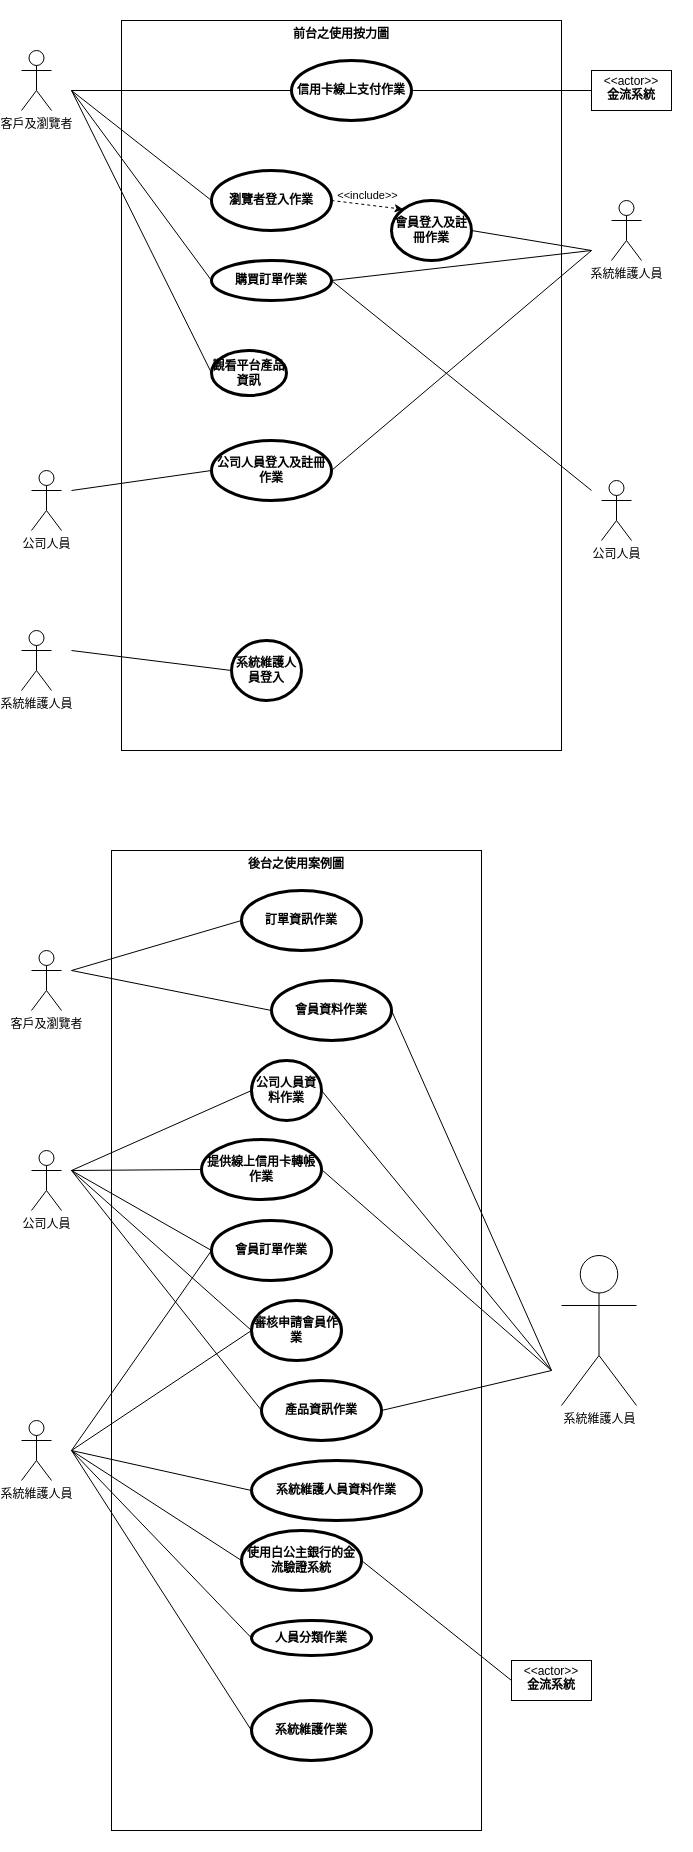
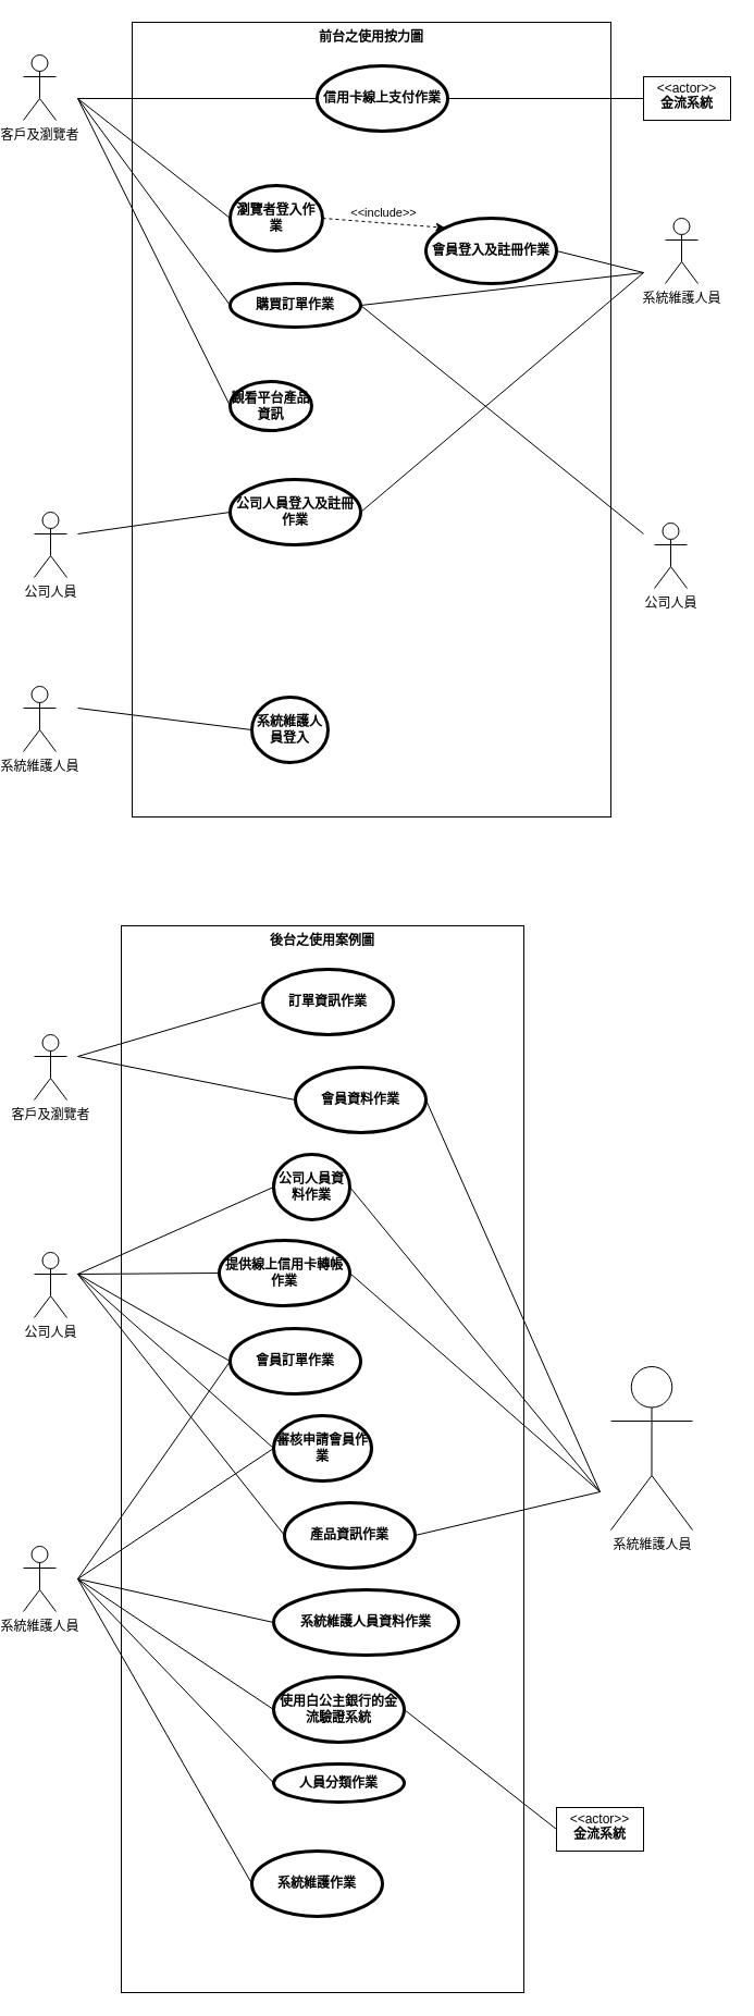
- <mxCell id="7" value="瀏覽者登入作業" style="shape=ellipse;html=1;strokeWidth=3;fontStyle=1;whiteSpace=wrap;align=center;perimeter=ellipsePerimeter;" parent="1" vertex="1"><mxGeometry x="210" y="170" width="120" height="60" as="geometry" /></mxCell>
+ <mxCell id="7" value="瀏覽者登入作業" style="shape=ellipse;html=1;strokeWidth=3;fontStyle=1;whiteSpace=wrap;align=center;perimeter=ellipsePerimeter;" parent="1" vertex="1"><mxGeometry x="210" y="170" width="85" height="60" as="geometry" /></mxCell>
- <mxCell id="8" value="會員登入及註冊作業" style="shape=ellipse;html=1;strokeWidth=3;fontStyle=1;whiteSpace=wrap;align=center;perimeter=ellipsePerimeter;" parent="1" vertex="1"><mxGeometry x="390" y="200" width="80" height="60" as="geometry" /></mxCell>
+ <mxCell id="8" value="會員登入及註冊作業" style="shape=ellipse;html=1;strokeWidth=3;fontStyle=1;whiteSpace=wrap;align=center;perimeter=ellipsePerimeter;" parent="1" vertex="1"><mxGeometry x="390" y="200" width="120" height="60" as="geometry" /></mxCell>
- <mxCell id="39" value="使用白公主銀行的金流驗證系統" style="shape=ellipse;html=1;strokeWidth=3;fontStyle=1;whiteSpace=wrap;align=center;perimeter=ellipsePerimeter;" parent="1" vertex="1"><mxGeometry x="240" y="1530" width="120" height="60" as="geometry" /></mxCell>
+ <mxCell id="39" value="使用白公主銀行的金流驗證系統" style="shape=ellipse;html=1;strokeWidth=3;fontStyle=1;whiteSpace=wrap;align=center;perimeter=ellipsePerimeter;" parent="1" vertex="1"><mxGeometry x="250" y="1540" width="120" height="60" as="geometry" /></mxCell>
- <mxCell id="37" value="系統維護作業" style="shape=ellipse;html=1;strokeWidth=3;fontStyle=1;whiteSpace=wrap;align=center;perimeter=ellipsePerimeter;" parent="1" vertex="1"><mxGeometry x="250" y="1700" width="120" height="60" as="geometry" /></mxCell>
+ <mxCell id="37" value="系統維護作業" style="shape=ellipse;html=1;strokeWidth=3;fontStyle=1;whiteSpace=wrap;align=center;perimeter=ellipsePerimeter;" parent="1" vertex="1"><mxGeometry x="230" y="1700" width="120" height="60" as="geometry" /></mxCell>
